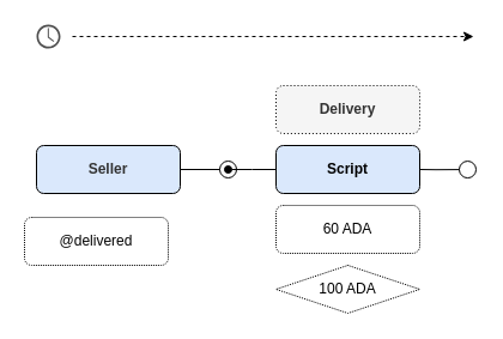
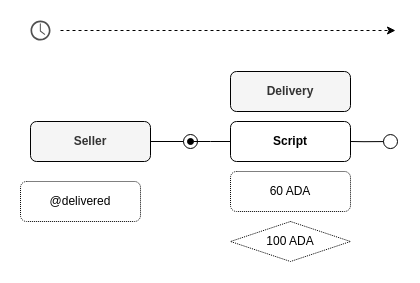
- <mxCell id="2" value="&lt;b&gt;Delivery&lt;/b&gt;" style="rounded=1;whiteSpace=wrap;html=1;fillColor=#f5f5f5;strokeColor=#000000;fontColor=#333333;dashed=1;dashPattern=1 2;strokeWidth=1;" vertex="1" parent="1"><mxGeometry x="230" y="71" width="120" height="40" as="geometry" /></mxCell>
+ <mxCell id="2" value="&lt;b&gt;Delivery&lt;/b&gt;" style="rounded=1;whiteSpace=wrap;html=1;fillColor=#f5f5f5;strokeColor=#000000;fontColor=#333333;dashed=0;dashPattern=1 2;strokeWidth=1;" vertex="1" parent="1"><mxGeometry x="230" y="71" width="120" height="40" as="geometry" /></mxCell>
- <mxCell id="4" value="&lt;b&gt;Seller&lt;br&gt;&lt;/b&gt;" style="rounded=1;whiteSpace=wrap;html=1;fillColor=#dae8fc;strokeColor=#000000;fontColor=#333333;" vertex="1" parent="1"><mxGeometry x="30" y="121" width="120" height="40" as="geometry" /></mxCell>
+ <mxCell id="4" value="&lt;b&gt;Seller&lt;br&gt;&lt;/b&gt;" style="rounded=1;whiteSpace=wrap;html=1;fillColor=#f5f5f5;strokeColor=#000000;fontColor=#333333;" vertex="1" parent="1"><mxGeometry x="30" y="121" width="120" height="40" as="geometry" /></mxCell>
- <mxCell id="8" value="&lt;b&gt;Script&lt;/b&gt;" style="rounded=1;whiteSpace=wrap;html=1;strokeColor=#000000;fillColor=#dae8fc;" vertex="1" parent="1"><mxGeometry x="230" y="121" width="120" height="40" as="geometry" /></mxCell>
+ <mxCell id="8" value="&lt;b&gt;Script&lt;/b&gt;" style="rounded=1;whiteSpace=wrap;html=1;strokeColor=#000000;" vertex="1" parent="1"><mxGeometry x="230" y="121" width="120" height="40" as="geometry" /></mxCell>
